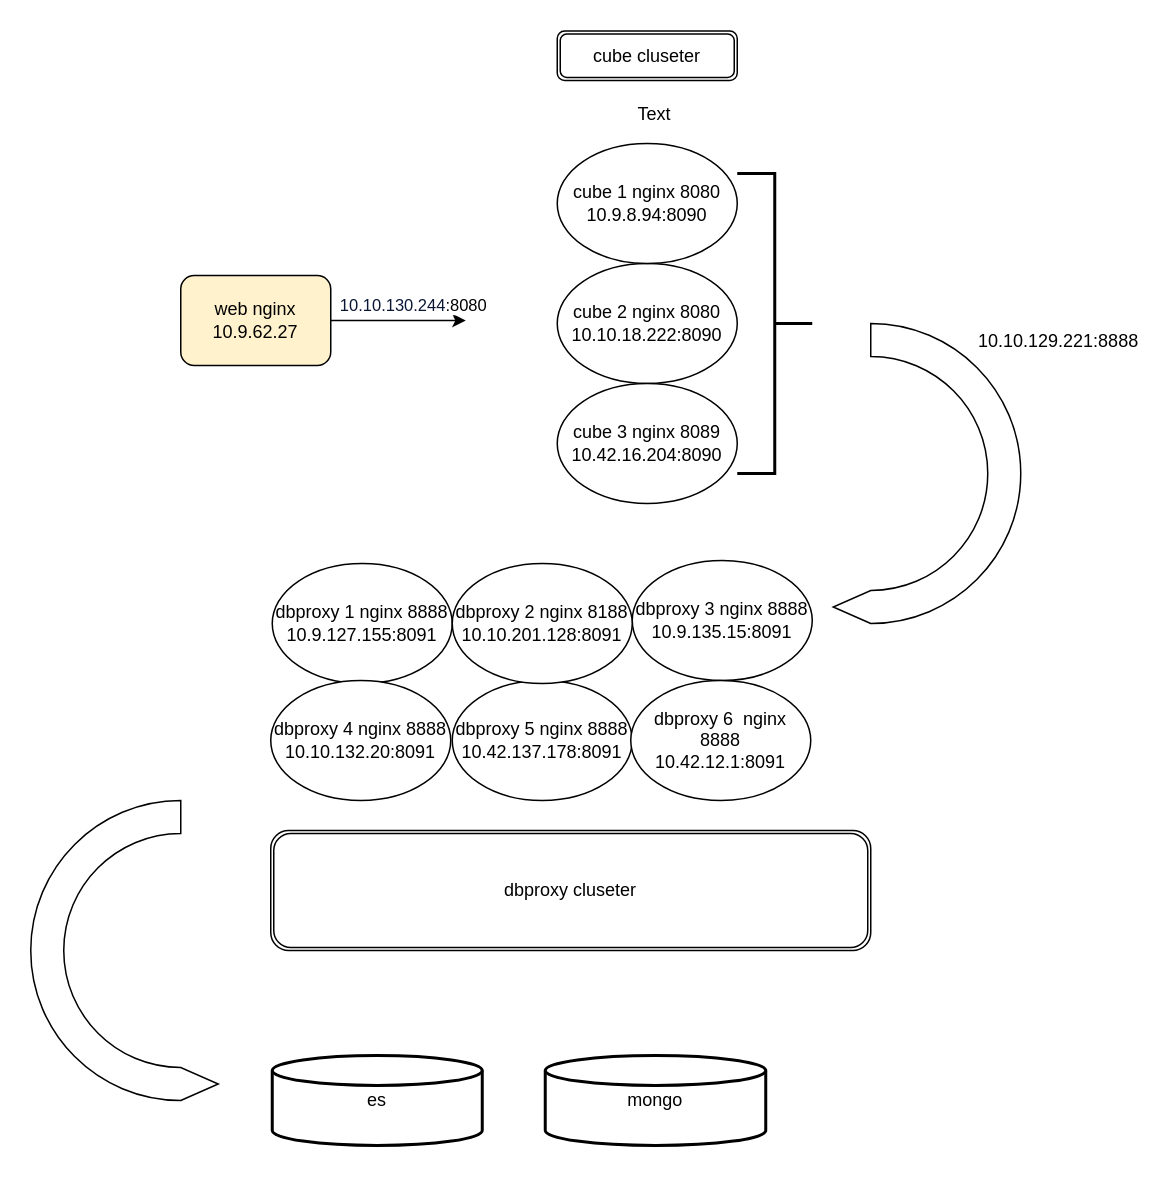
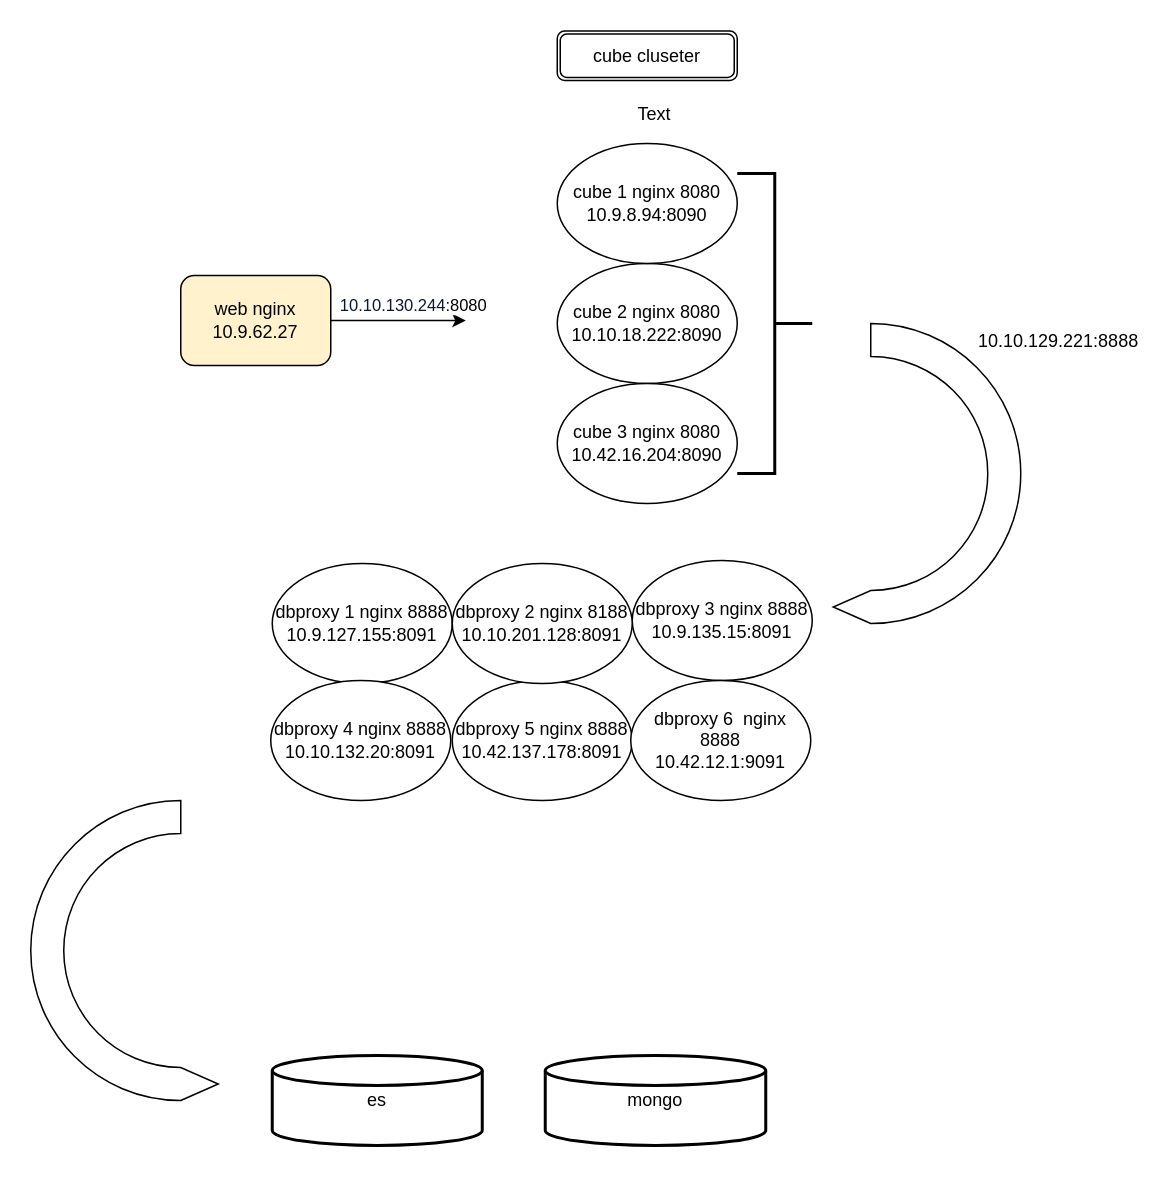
- <mxCell id="16" value="cube 3 nginx 8089&lt;br&gt;10.42.16.204:8090" style="ellipse;whiteSpace=wrap;html=1;" parent="1" vertex="1"><mxGeometry x="371" y="255" width="120" height="80" as="geometry" /></mxCell>
+ <mxCell id="16" value="cube 3 nginx 8080&lt;br&gt;10.42.16.204:8090" style="ellipse;whiteSpace=wrap;html=1;" parent="1" vertex="1"><mxGeometry x="371" y="255" width="120" height="80" as="geometry" /></mxCell>
- <mxCell id="15" value="dbproxy 6&amp;nbsp; nginx 8888&lt;br&gt;10.42.12.1:8091" style="ellipse;whiteSpace=wrap;html=1;" parent="1" vertex="1"><mxGeometry x="420" y="453" width="120" height="80" as="geometry" /></mxCell>
+ <mxCell id="15" value="dbproxy 6&amp;nbsp; nginx 8888&lt;br&gt;10.42.12.1:9091" style="ellipse;whiteSpace=wrap;html=1;" parent="1" vertex="1"><mxGeometry x="420" y="453" width="120" height="80" as="geometry" /></mxCell>
- <mxCell id="17" value="dbproxy cluseter" style="shape=ext;double=1;rounded=1;whiteSpace=wrap;html=1;" parent="1" vertex="1"><mxGeometry x="180" y="553" width="400" height="80" as="geometry" /></mxCell>
